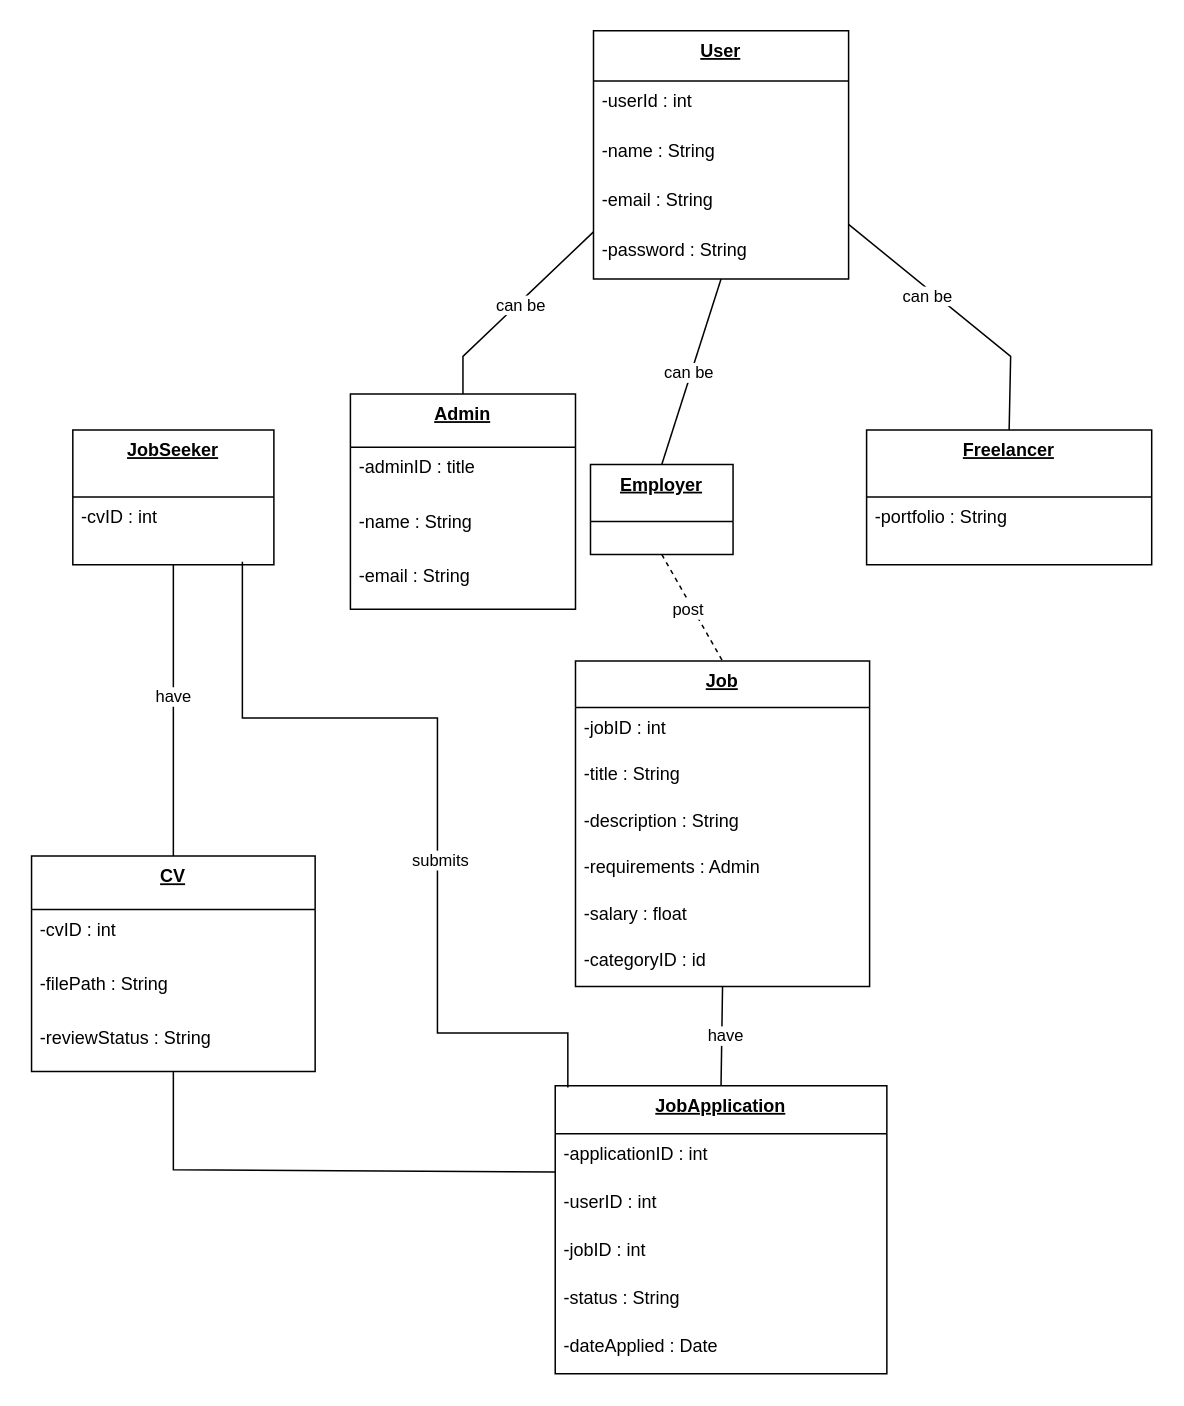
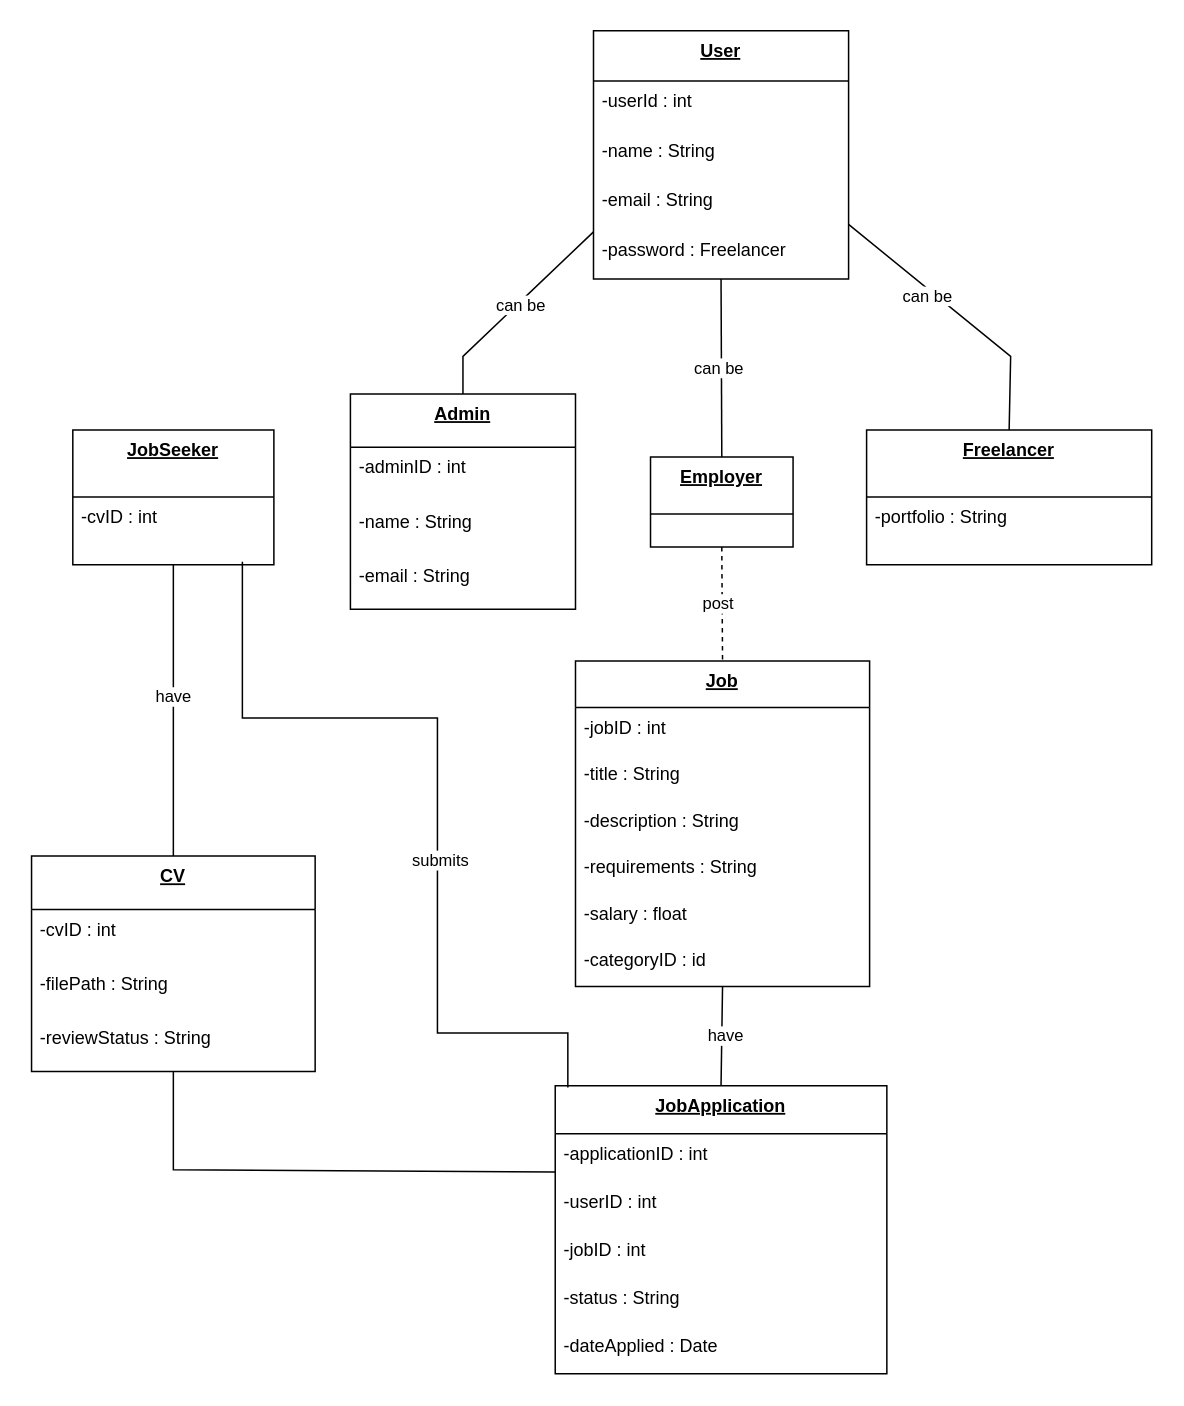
- <mxCell id="6" value="-password : String" style="text;strokeColor=none;fillColor=none;align=left;verticalAlign=top;spacingLeft=4;spacingRight=4;overflow=hidden;rotatable=0;points=[[0,0.5],[1,0.5]];portConstraint=eastwest;" vertex="1" parent="2"><mxGeometry y="132.447" width="170" height="33" as="geometry" /></mxCell>
+ <mxCell id="6" value="-password : Freelancer" style="text;strokeColor=none;fillColor=none;align=left;verticalAlign=top;spacingLeft=4;spacingRight=4;overflow=hidden;rotatable=0;points=[[0,0.5],[1,0.5]];portConstraint=eastwest;" vertex="1" parent="2"><mxGeometry y="132.447" width="170" height="33" as="geometry" /></mxCell>
- <mxCell id="10" value="-adminID : title" style="text;strokeColor=none;fillColor=none;align=left;verticalAlign=top;spacingLeft=4;spacingRight=4;overflow=hidden;rotatable=0;points=[[0,0.5],[1,0.5]];portConstraint=eastwest;" vertex="1" parent="9"><mxGeometry y="35.548" width="150" height="36" as="geometry" /></mxCell>
+ <mxCell id="10" value="-adminID : int" style="text;strokeColor=none;fillColor=none;align=left;verticalAlign=top;spacingLeft=4;spacingRight=4;overflow=hidden;rotatable=0;points=[[0,0.5],[1,0.5]];portConstraint=eastwest;" vertex="1" parent="9"><mxGeometry y="35.548" width="150" height="36" as="geometry" /></mxCell>
- <mxCell id="13" value="Employer" style="swimlane;fontStyle=5;align=center;verticalAlign=top;childLayout=stackLayout;horizontal=1;startSize=37.996;horizontalStack=0;resizeParent=1;resizeParentMax=0;resizeLast=0;collapsible=0;marginBottom=0;" vertex="1" parent="1"><mxGeometry x="393" y="309" width="95" height="59.996" as="geometry" /></mxCell>
+ <mxCell id="13" value="Employer" style="swimlane;fontStyle=5;align=center;verticalAlign=top;childLayout=stackLayout;horizontal=1;startSize=37.996;horizontalStack=0;resizeParent=1;resizeParentMax=0;resizeLast=0;collapsible=0;marginBottom=0;" vertex="1" parent="1"><mxGeometry x="433" y="304" width="95" height="59.996" as="geometry" /></mxCell>
- <mxCell id="24" value="-requirements : Admin" style="text;strokeColor=none;fillColor=none;align=left;verticalAlign=top;spacingLeft=4;spacingRight=4;overflow=hidden;rotatable=0;points=[[0,0.5],[1,0.5]];portConstraint=eastwest;" vertex="1" parent="20"><mxGeometry y="123.925" width="196" height="31" as="geometry" /></mxCell>
+ <mxCell id="24" value="-requirements : String" style="text;strokeColor=none;fillColor=none;align=left;verticalAlign=top;spacingLeft=4;spacingRight=4;overflow=hidden;rotatable=0;points=[[0,0.5],[1,0.5]];portConstraint=eastwest;" vertex="1" parent="20"><mxGeometry y="123.925" width="196" height="31" as="geometry" /></mxCell>
